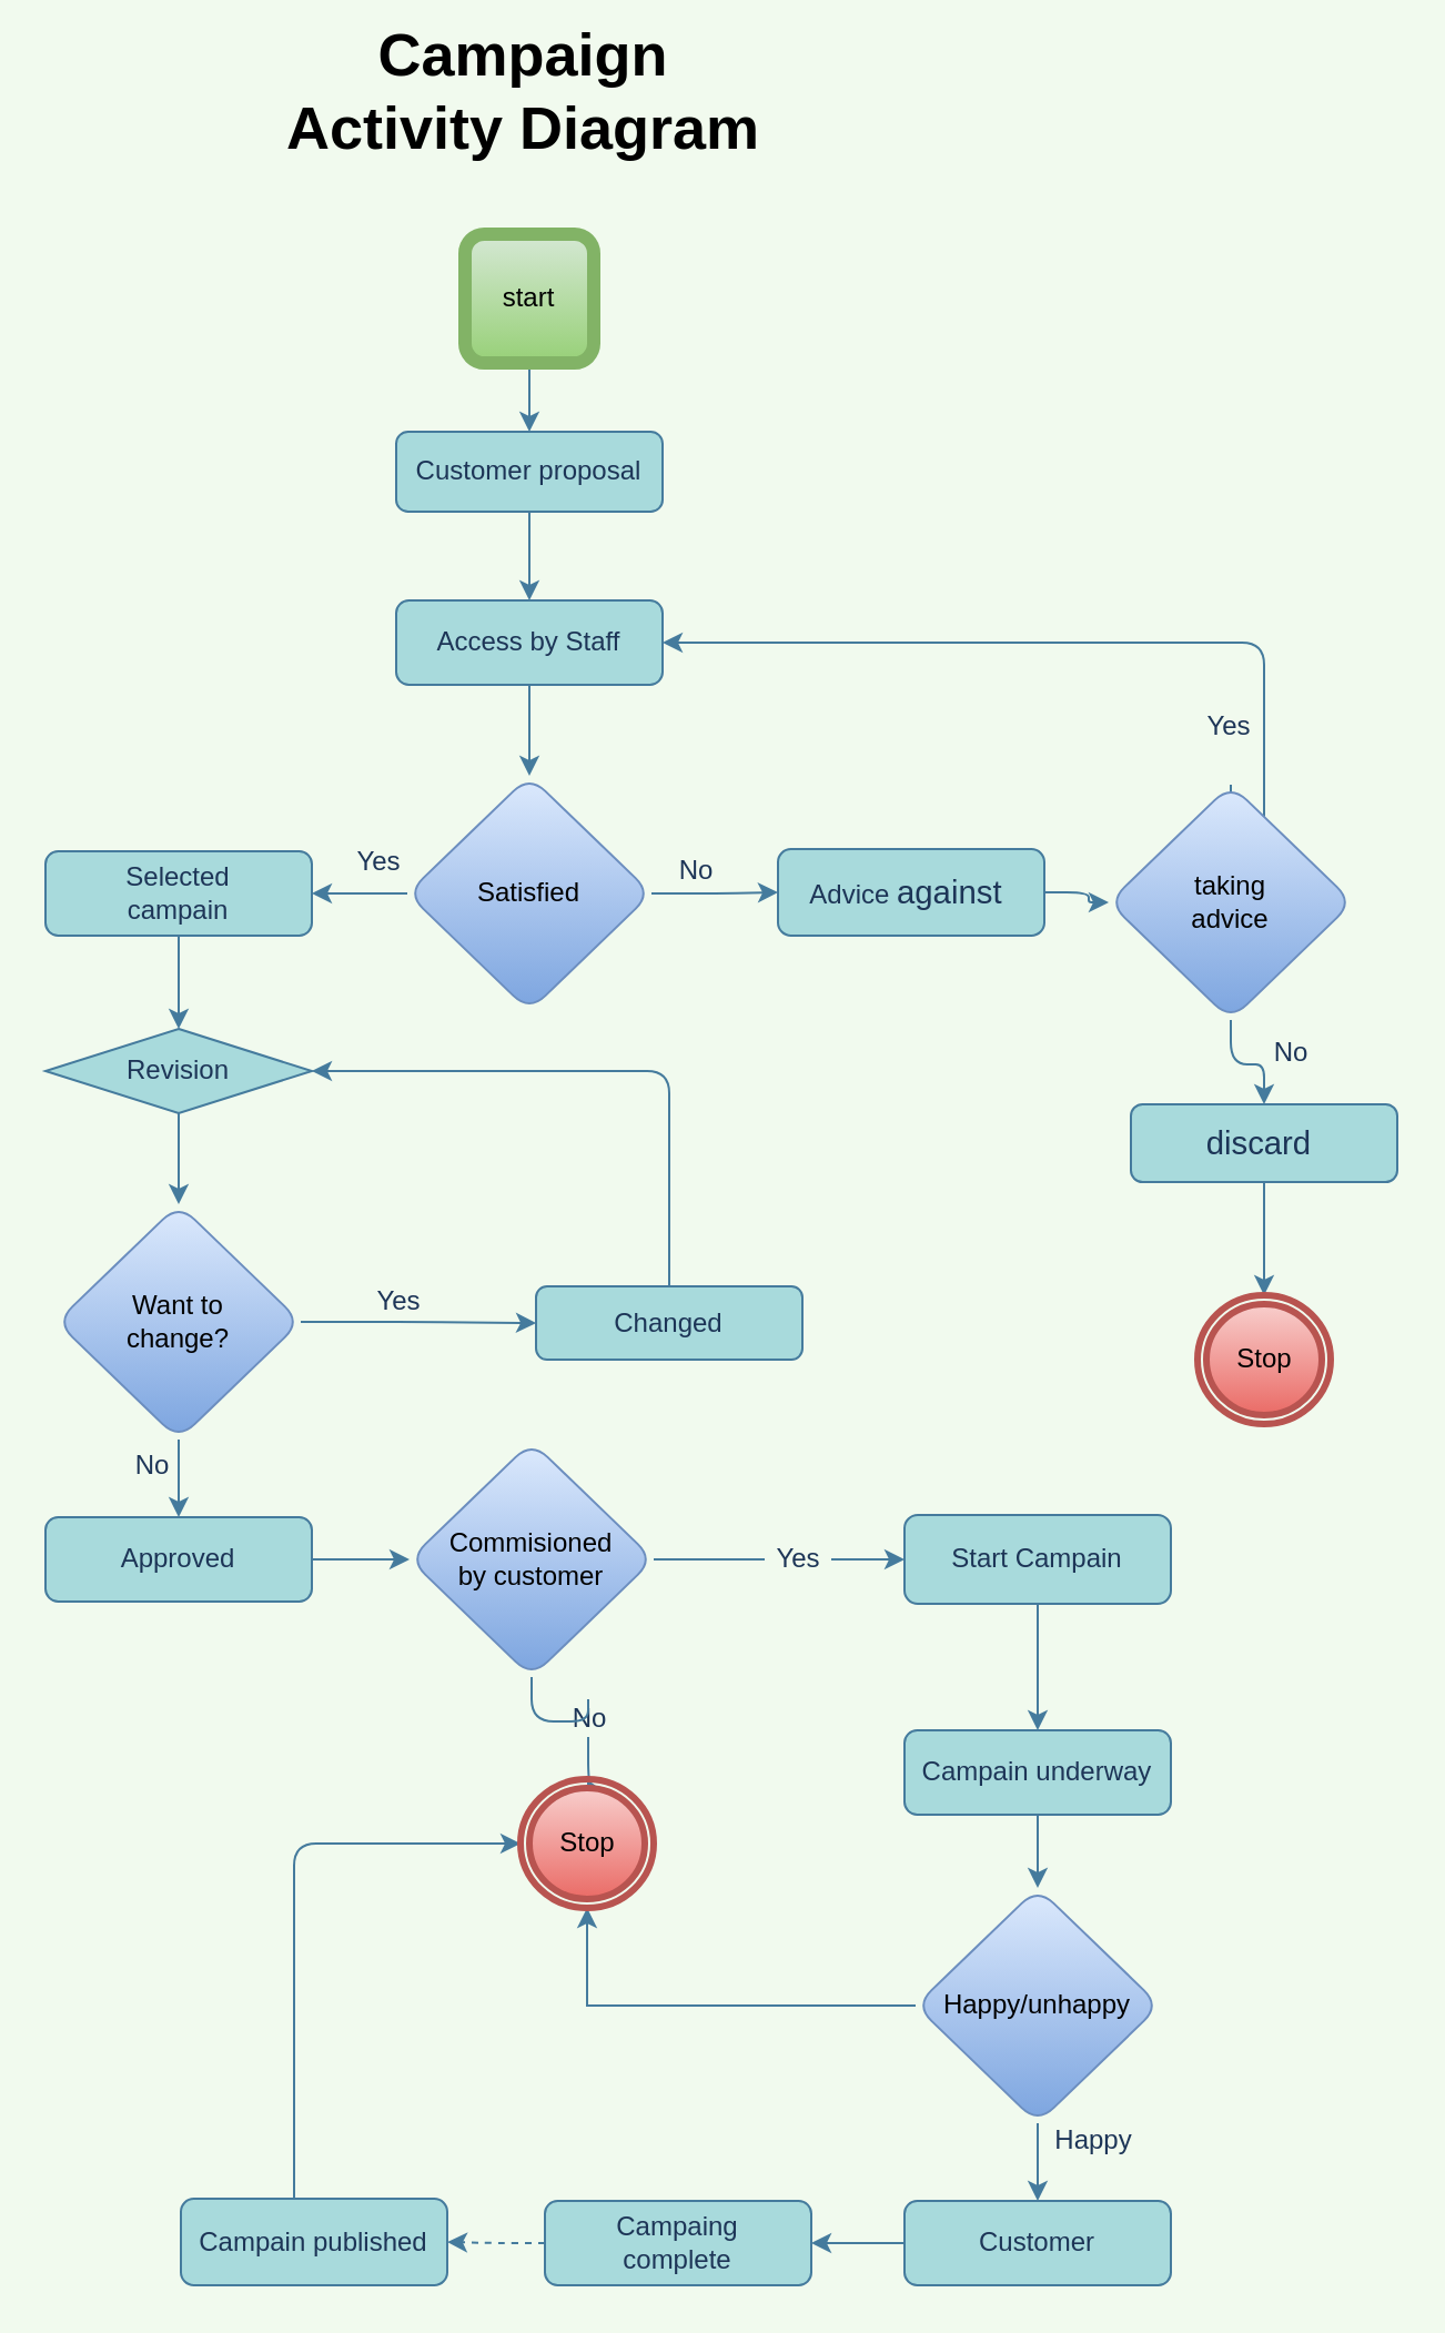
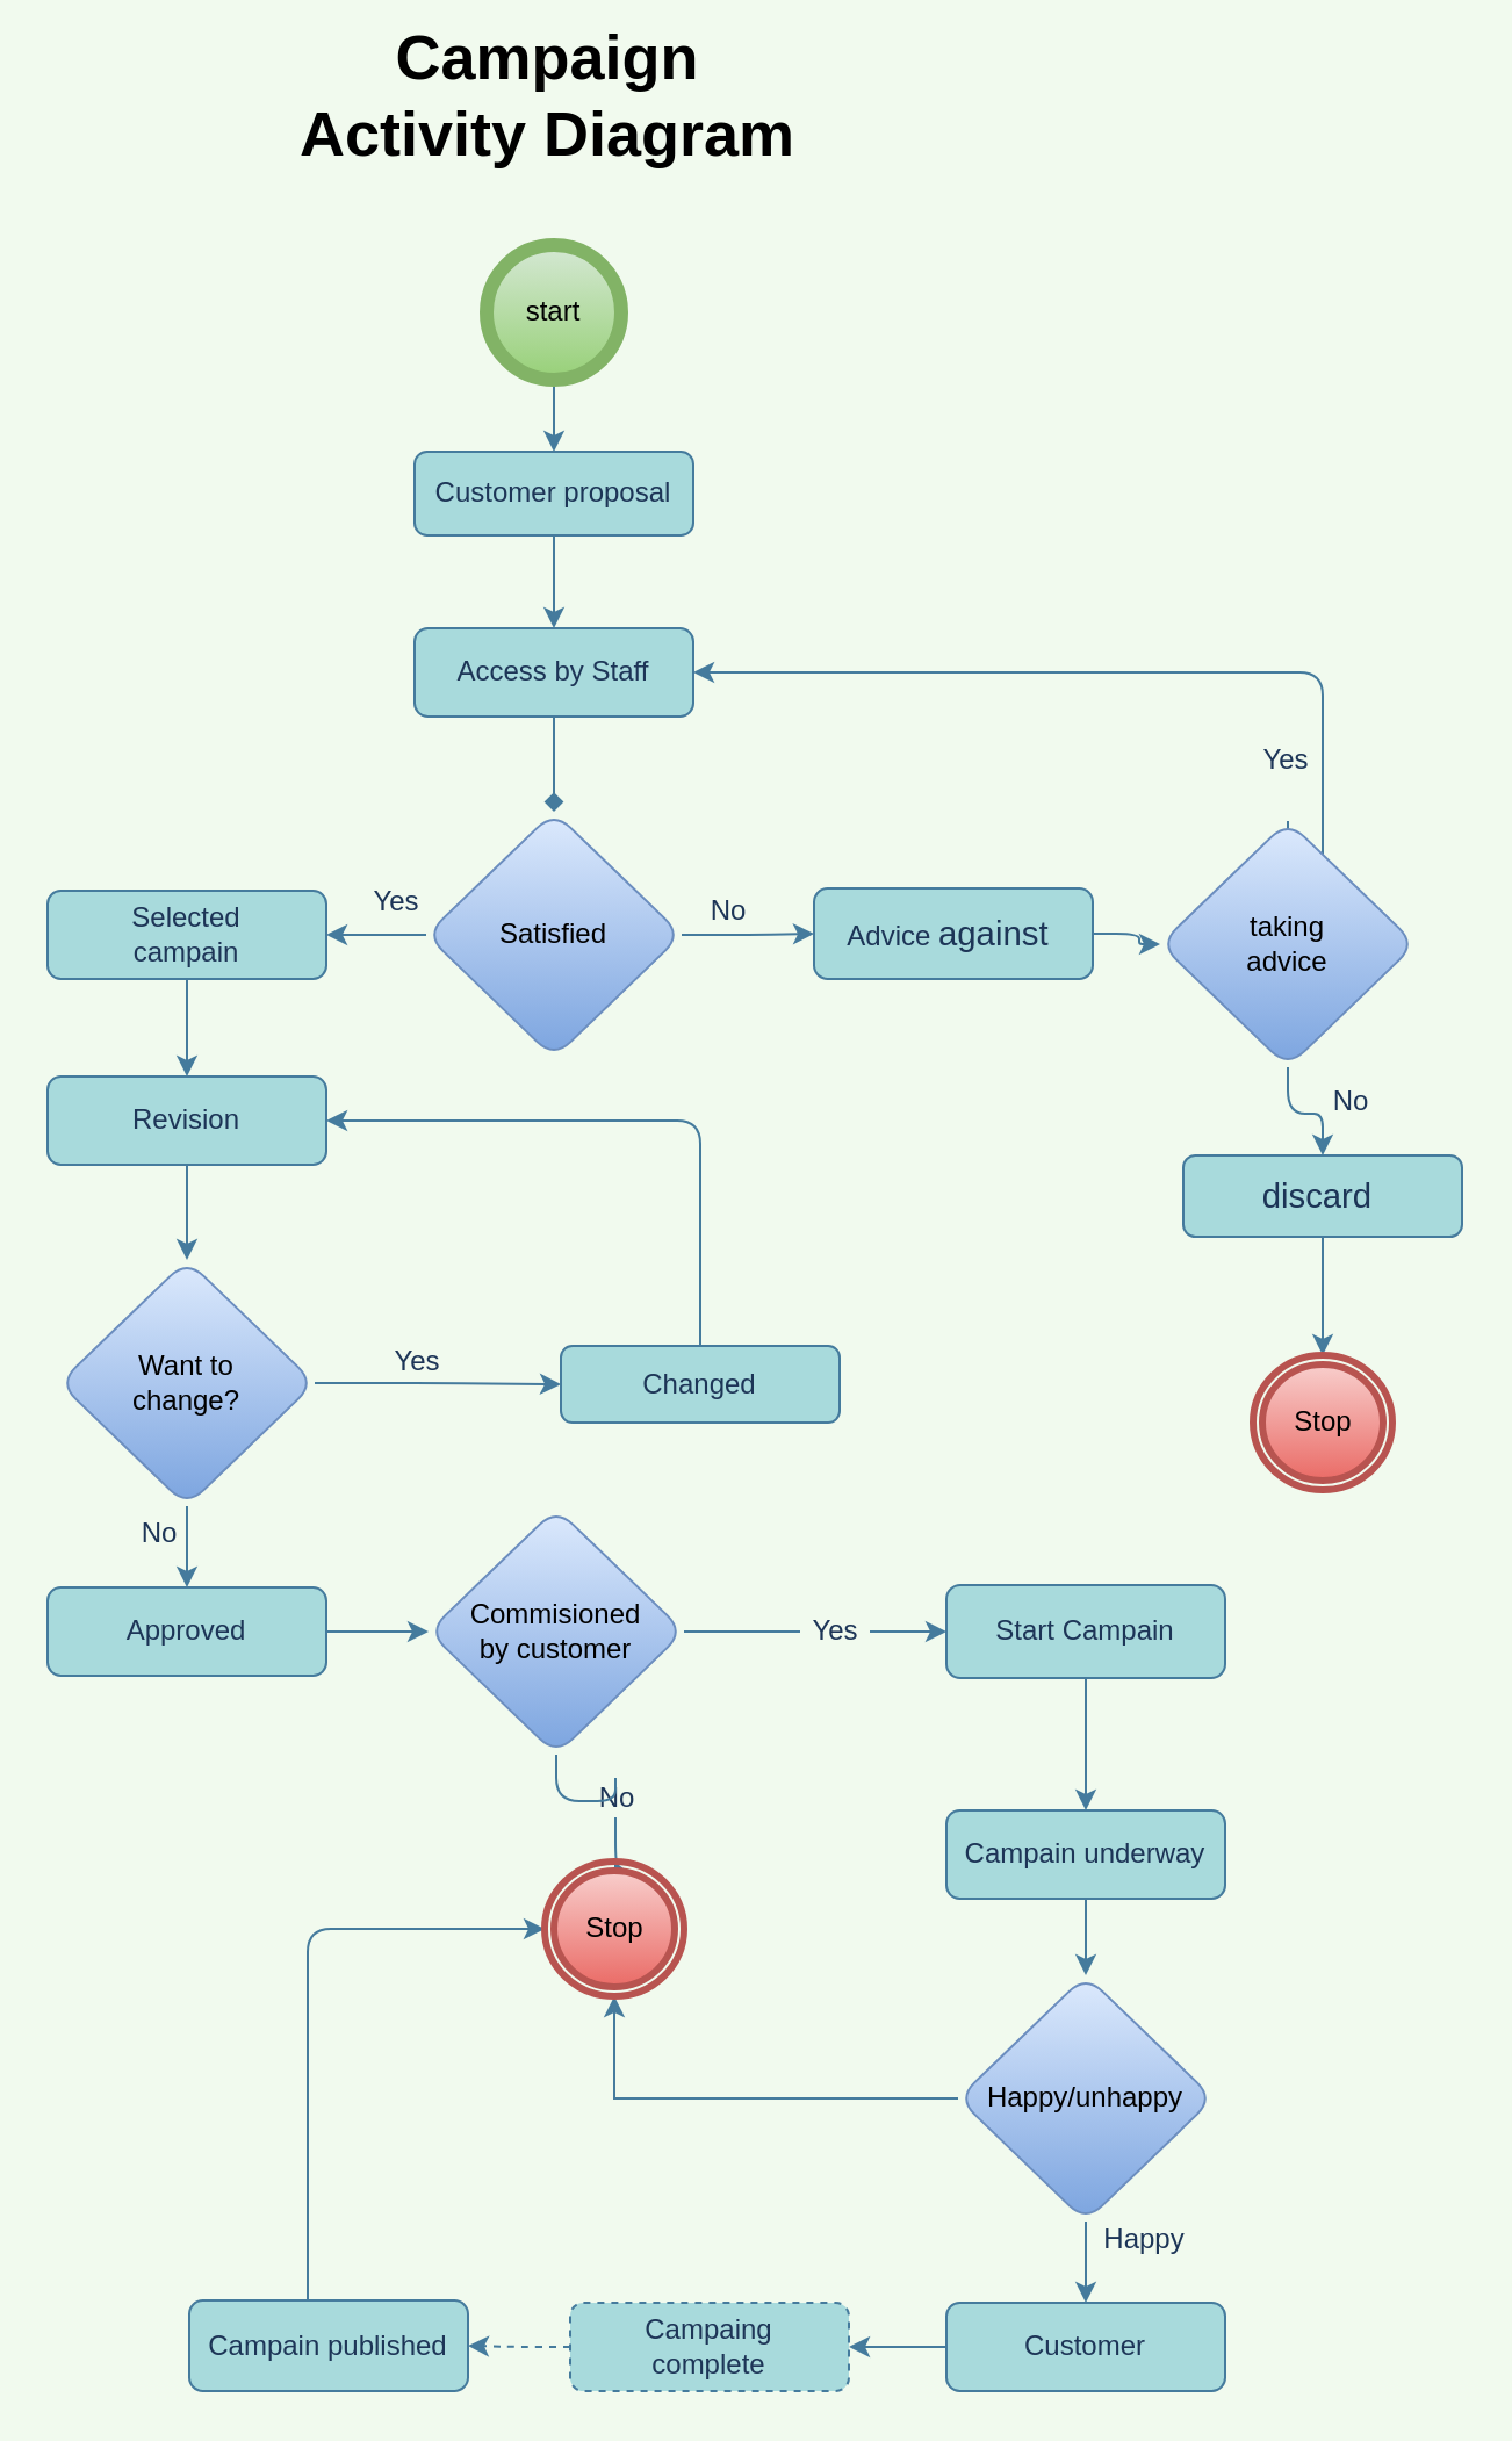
- <mxCell id="3" value="start" style="whiteSpace=wrap;html=1;aspect=fixed;fillColor=#d5e8d4;strokeColor=#82b366;strokeWidth=6;gradientColor=#97d077;rounded=1;" parent="1" vertex="1"><mxGeometry x="209" y="105" width="58" height="58" as="geometry" /></mxCell>
+ <mxCell id="3" value="start" style="ellipse;whiteSpace=wrap;html=1;aspect=fixed;fillColor=#d5e8d4;strokeColor=#82b366;rounded=1;strokeWidth=6;gradientColor=#97d077;" parent="1" vertex="1"><mxGeometry x="209" y="105" width="58" height="58" as="geometry" /></mxCell>
- <mxCell id="6" value="" style="edgeStyle=orthogonalEdgeStyle;orthogonalLoop=1;jettySize=auto;html=1;labelBackgroundColor=#F1FAEE;strokeColor=#457B9D;fontColor=#1D3557;entryX=0.5;entryY=0;entryDx=0;entryDy=0;" parent="1" source="7" target="51" edge="1"><mxGeometry relative="1" as="geometry"><mxPoint x="239" y="401" as="targetPoint" /></mxGeometry></mxCell>
+ <mxCell id="6" value="" style="edgeStyle=orthogonalEdgeStyle;orthogonalLoop=1;jettySize=auto;html=1;labelBackgroundColor=#F1FAEE;strokeColor=#457B9D;fontColor=#1D3557;entryX=0.5;entryY=0;entryDx=0;entryDy=0;endArrow=diamond;" parent="1" source="7" target="51" edge="1"><mxGeometry relative="1" as="geometry"><mxPoint x="239" y="401" as="targetPoint" /></mxGeometry></mxCell>
- <mxCell id="20" value="Revision" style="rhombus;whiteSpace=wrap;html=1;fillColor=#A8DADC;strokeColor=#457B9D;fontColor=#1D3557;" parent="1" vertex="1"><mxGeometry x="20" y="463" width="120" height="38" as="geometry" /></mxCell>
+ <mxCell id="20" value="Revision" style="whiteSpace=wrap;html=1;rounded=1;fillColor=#A8DADC;strokeColor=#457B9D;fontColor=#1D3557;" parent="1" vertex="1"><mxGeometry x="20" y="463" width="120" height="38" as="geometry" /></mxCell>
- <mxCell id="44" value="Campaing&lt;br&gt;complete" style="whiteSpace=wrap;html=1;rounded=1;fillColor=#A8DADC;strokeColor=#457B9D;fontColor=#1D3557;" parent="1" vertex="1"><mxGeometry x="245" y="991" width="120" height="38" as="geometry" /></mxCell>
+ <mxCell id="44" value="Campaing&lt;br&gt;complete" style="whiteSpace=wrap;html=1;rounded=1;fillColor=#A8DADC;strokeColor=#457B9D;fontColor=#1D3557;dashed=1;" parent="1" vertex="1"><mxGeometry x="245" y="991" width="120" height="38" as="geometry" /></mxCell>
